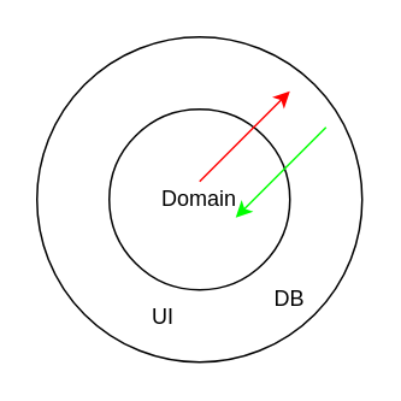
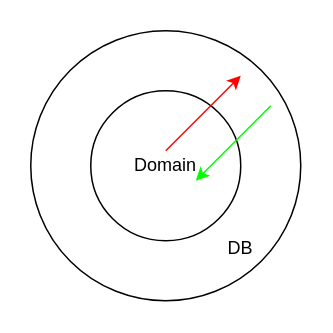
- <mxCell id="7" value="UI" style="text;html=1;strokeColor=none;fillColor=none;align=center;verticalAlign=middle;whiteSpace=wrap;rounded=0;" vertex="1" parent="1"><mxGeometry x="60" y="160" width="60" height="30" as="geometry" /></mxCell>
